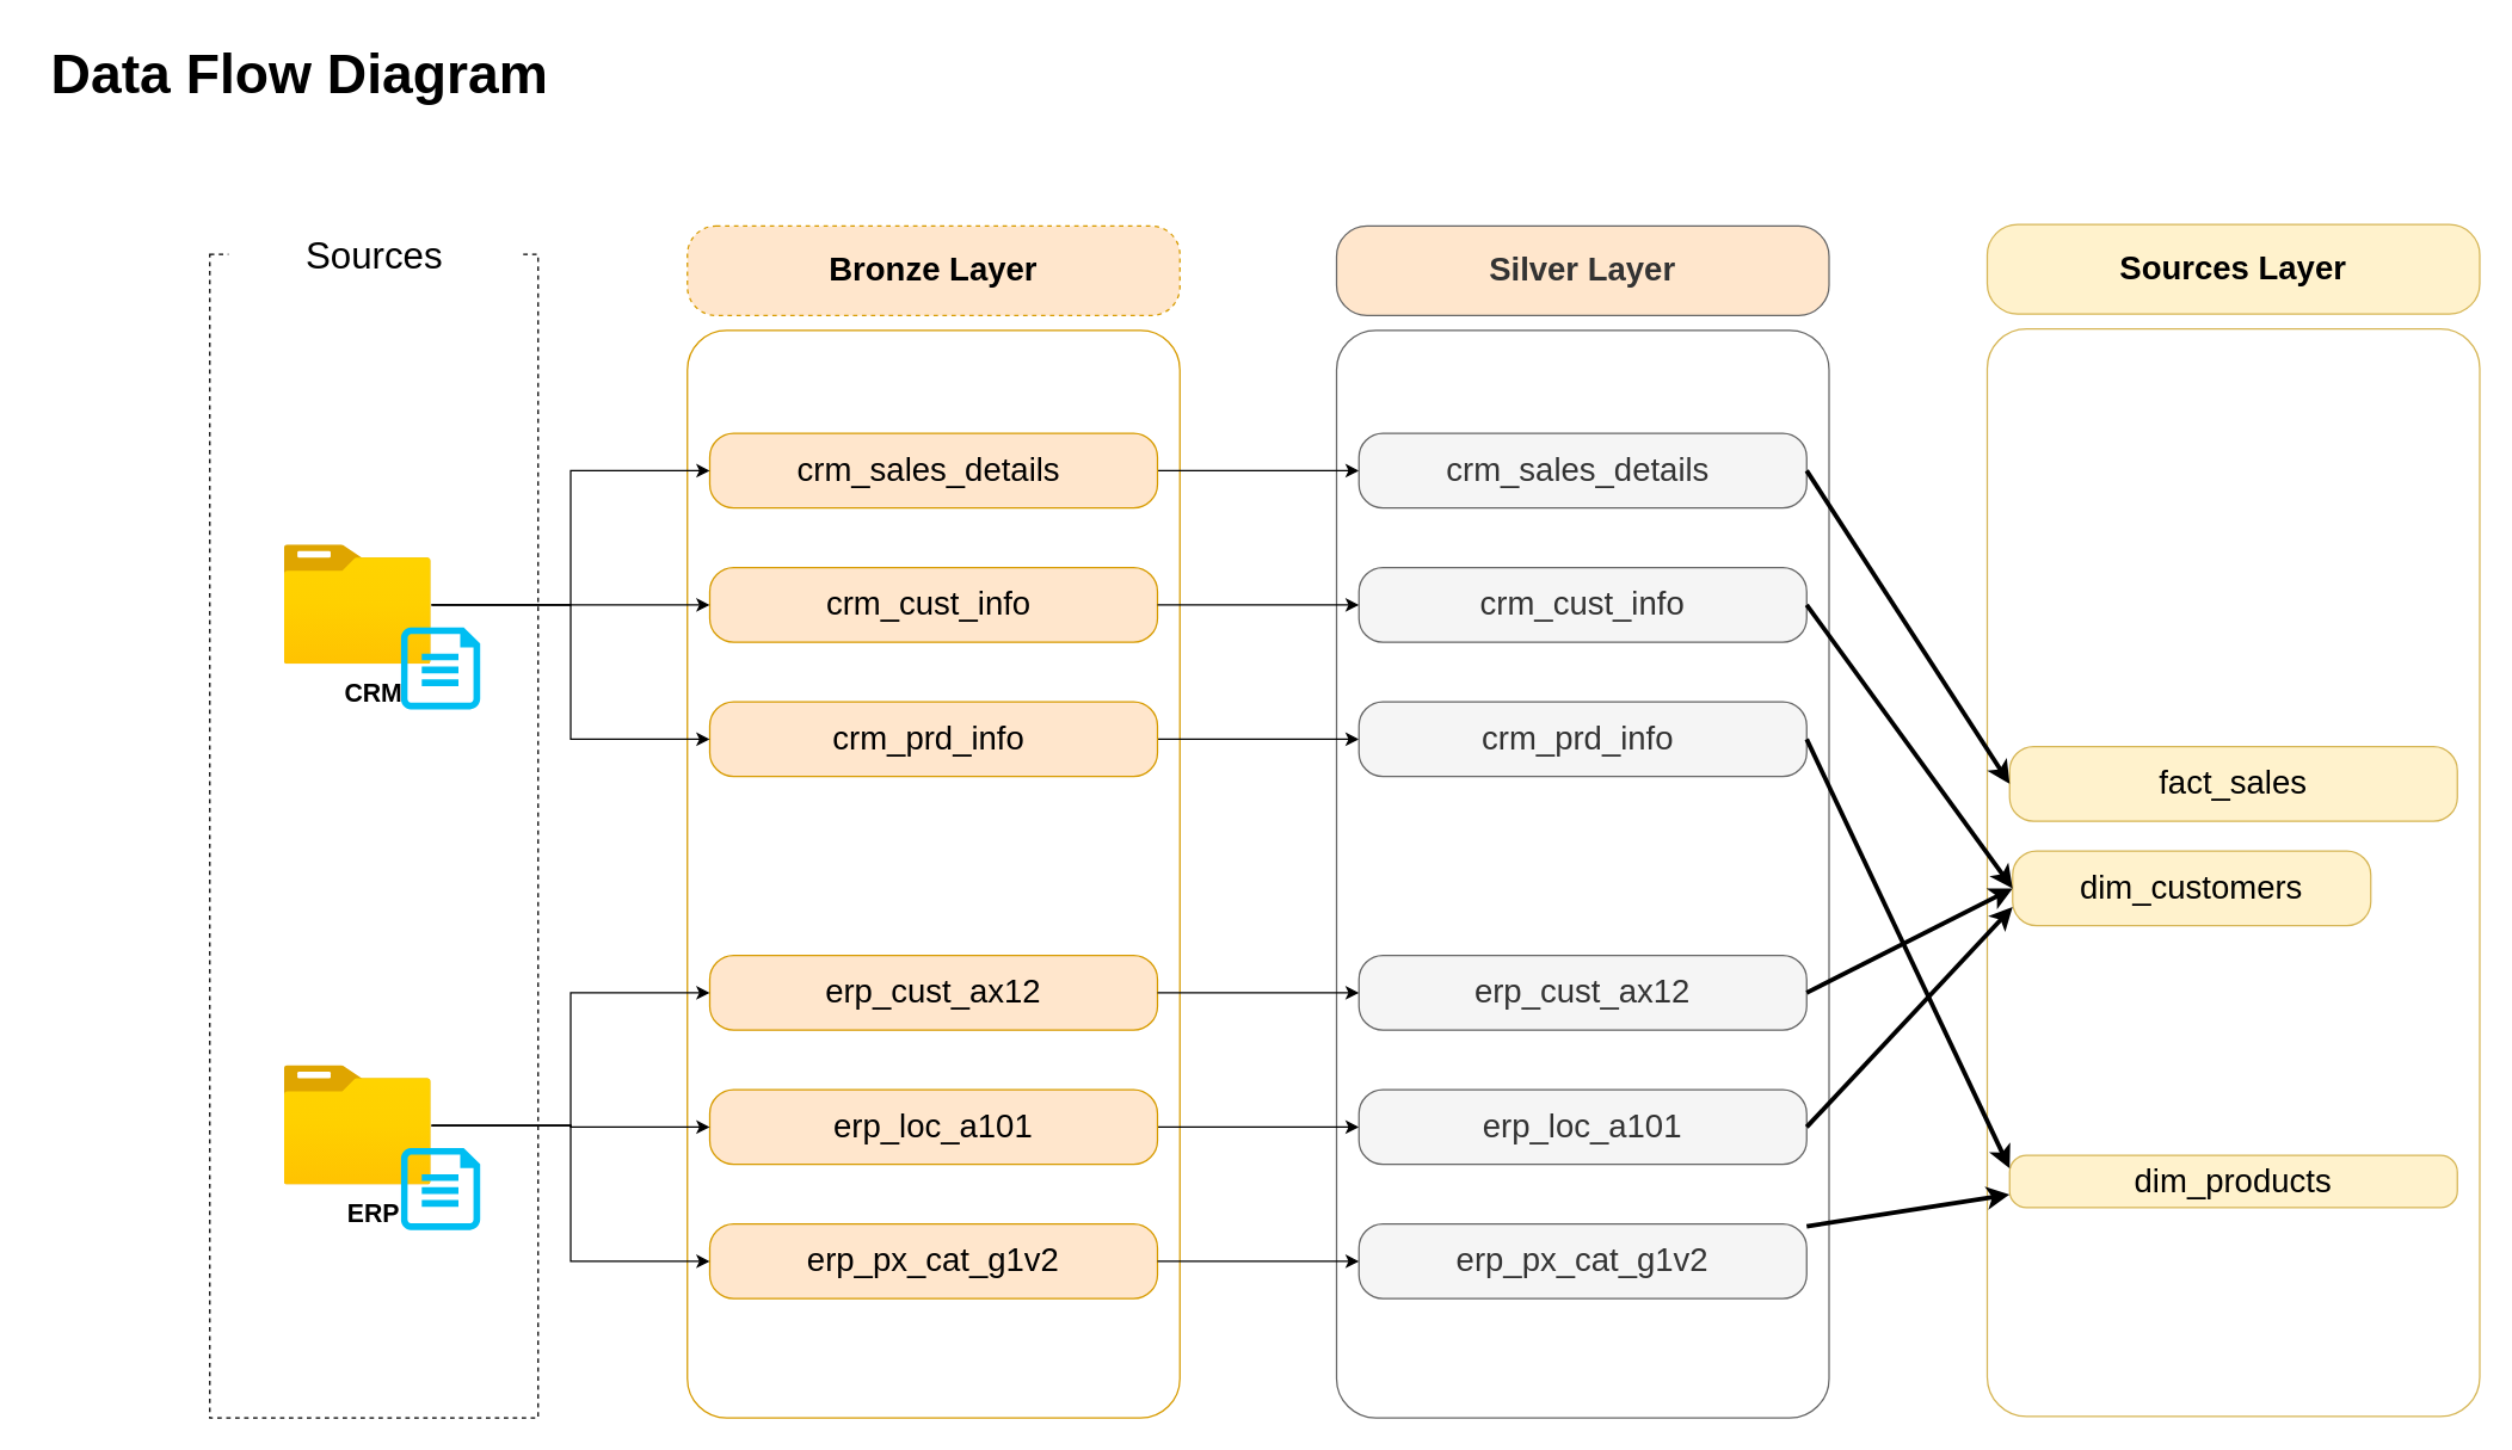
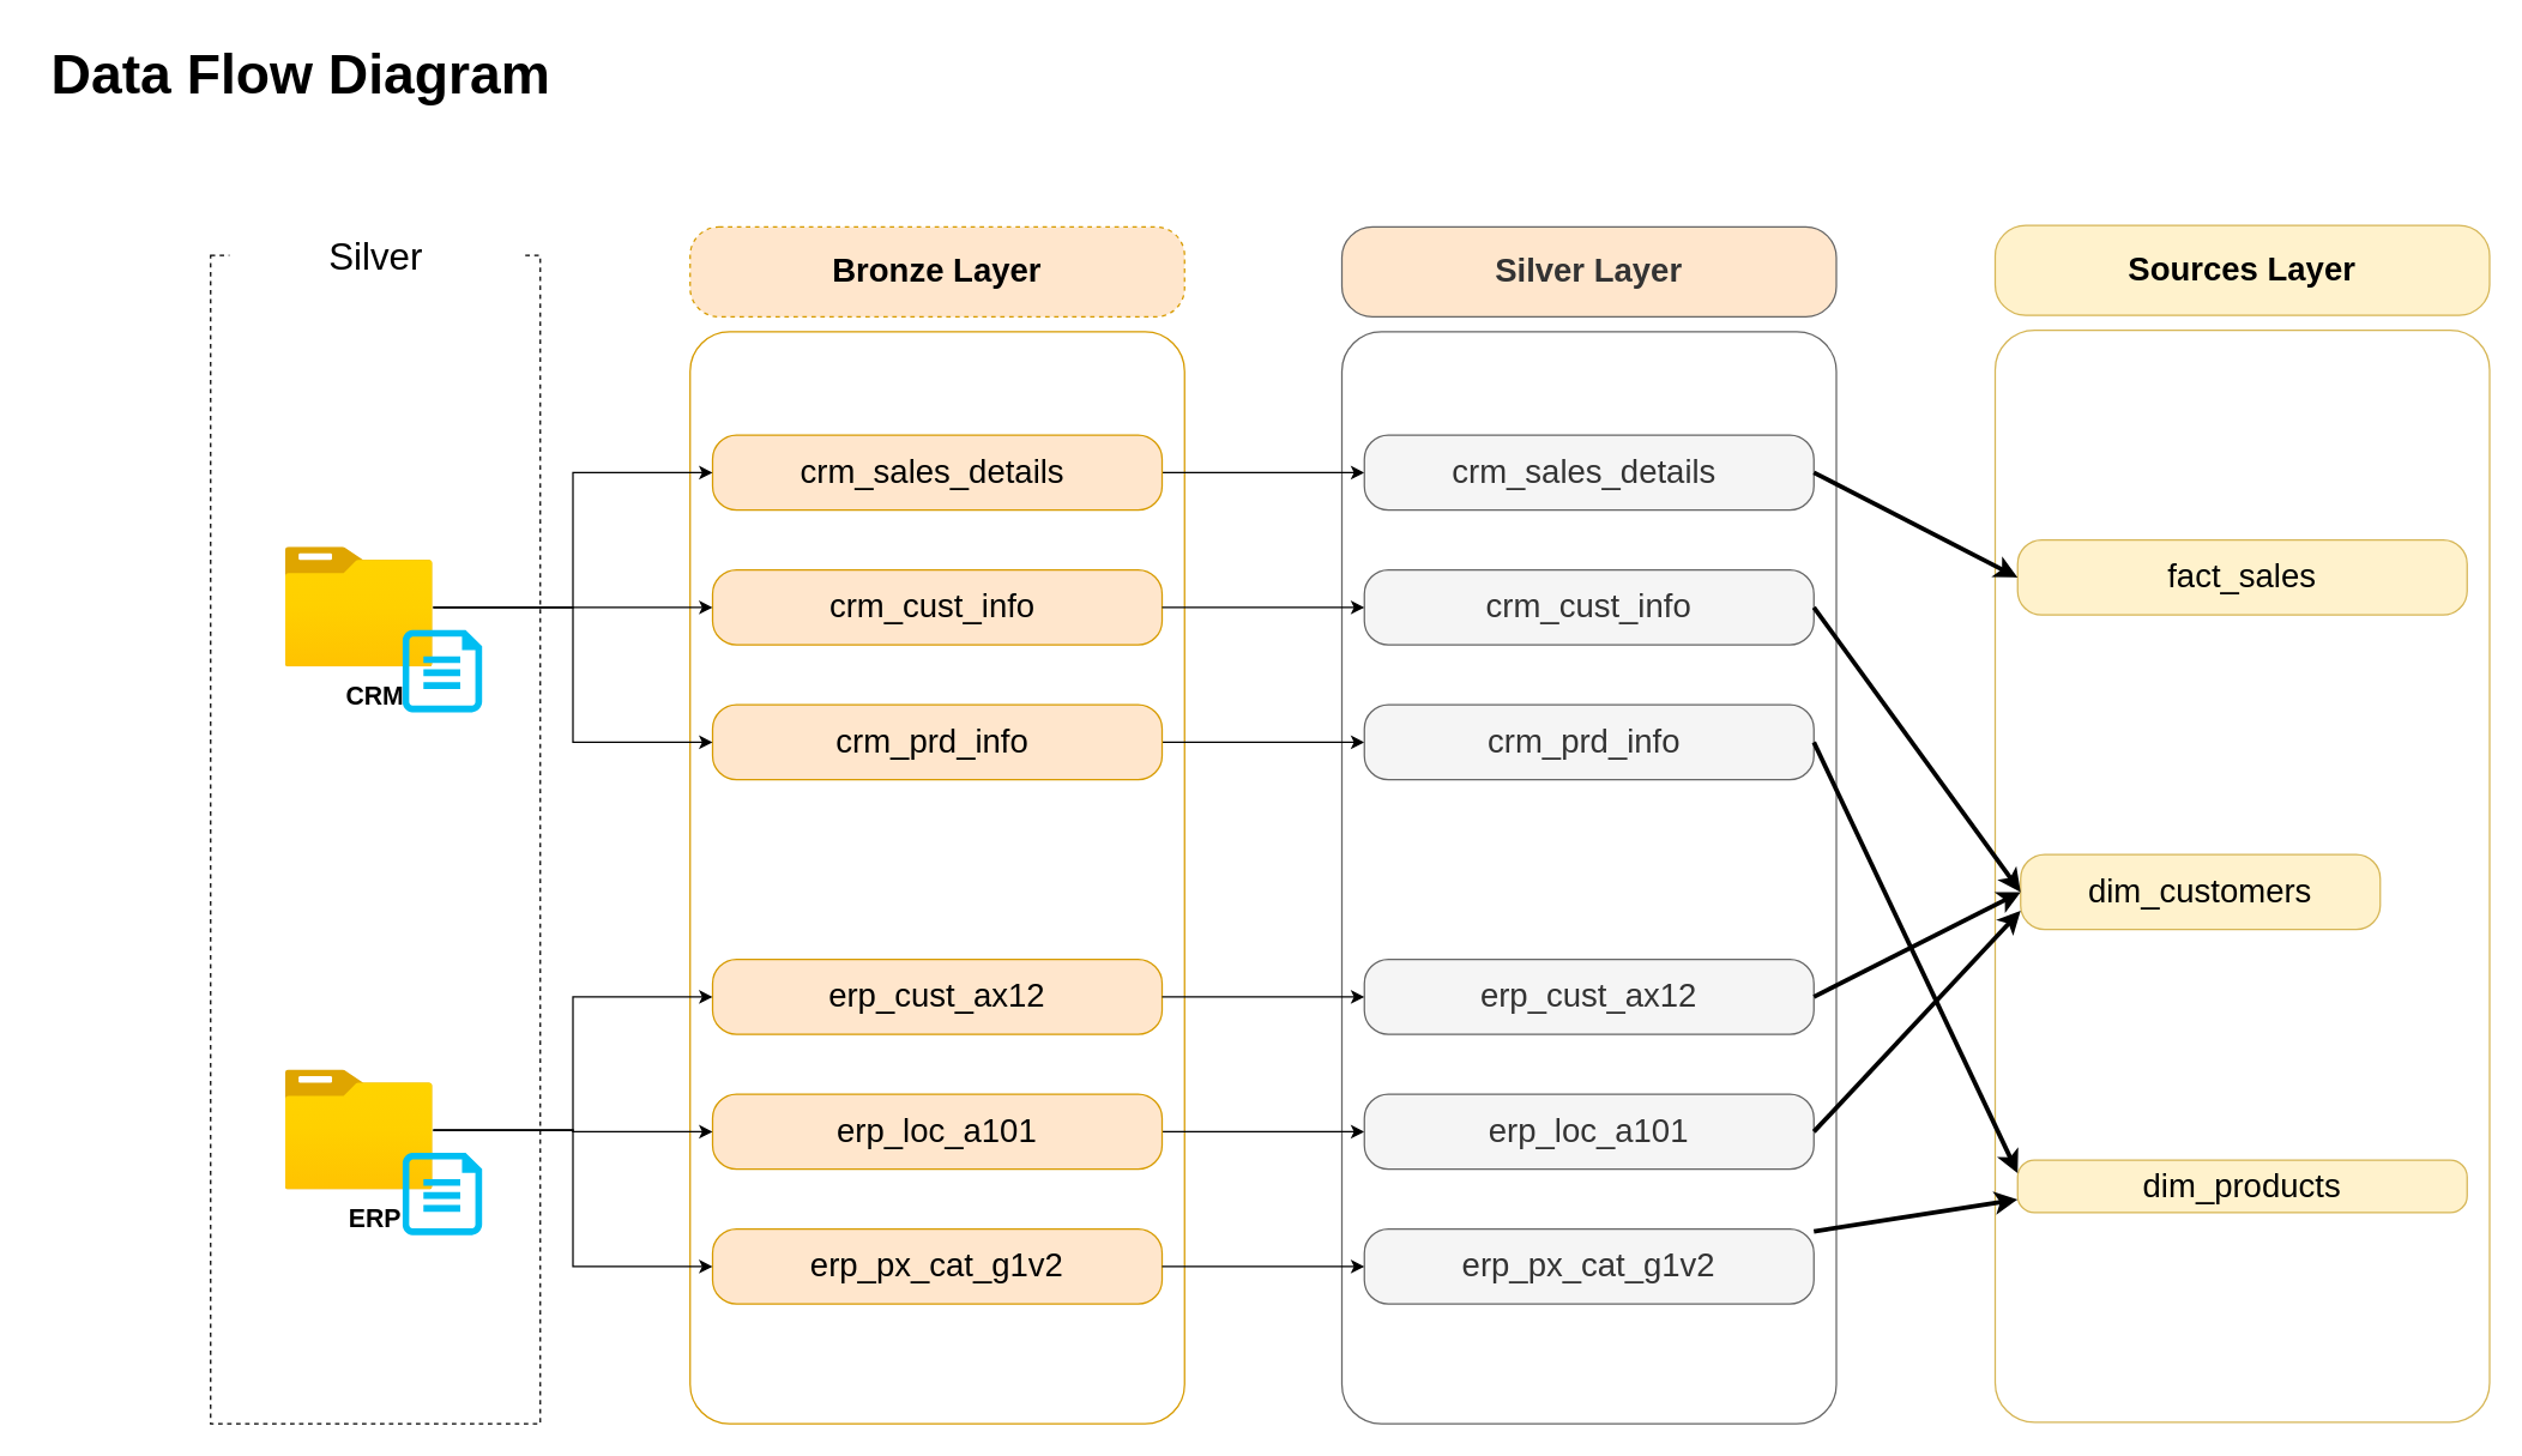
- <mxCell id="9" value="&lt;font style=&quot;font-size: 25px;&quot;&gt;Sources&lt;/font&gt;" style="rounded=1;whiteSpace=wrap;html=1;strokeColor=none;arcSize=50;" parent="1" vertex="1"><mxGeometry x="152.5" y="150" width="195" height="40" as="geometry" /></mxCell>
+ <mxCell id="9" value="&lt;font style=&quot;font-size: 25px;&quot;&gt;Silver&lt;/font&gt;" style="rounded=1;whiteSpace=wrap;html=1;strokeColor=none;arcSize=50;" parent="1" vertex="1"><mxGeometry x="152.5" y="150" width="195" height="40" as="geometry" /></mxCell>
- <mxCell id="44" value="&lt;font style=&quot;font-size: 22px;&quot;&gt;fact_sales&lt;/font&gt;" style="rounded=1;whiteSpace=wrap;html=1;arcSize=32;fillColor=#fff2cc;strokeColor=#d6b656;" parent="1" vertex="1"><mxGeometry x="1346" y="500" width="300" height="50" as="geometry" /></mxCell>
+ <mxCell id="44" value="&lt;font style=&quot;font-size: 22px;&quot;&gt;fact_sales&lt;/font&gt;" style="rounded=1;whiteSpace=wrap;html=1;arcSize=32;fillColor=#fff2cc;strokeColor=#d6b656;" parent="1" vertex="1"><mxGeometry x="1346" y="360" width="300" height="50" as="geometry" /></mxCell>
